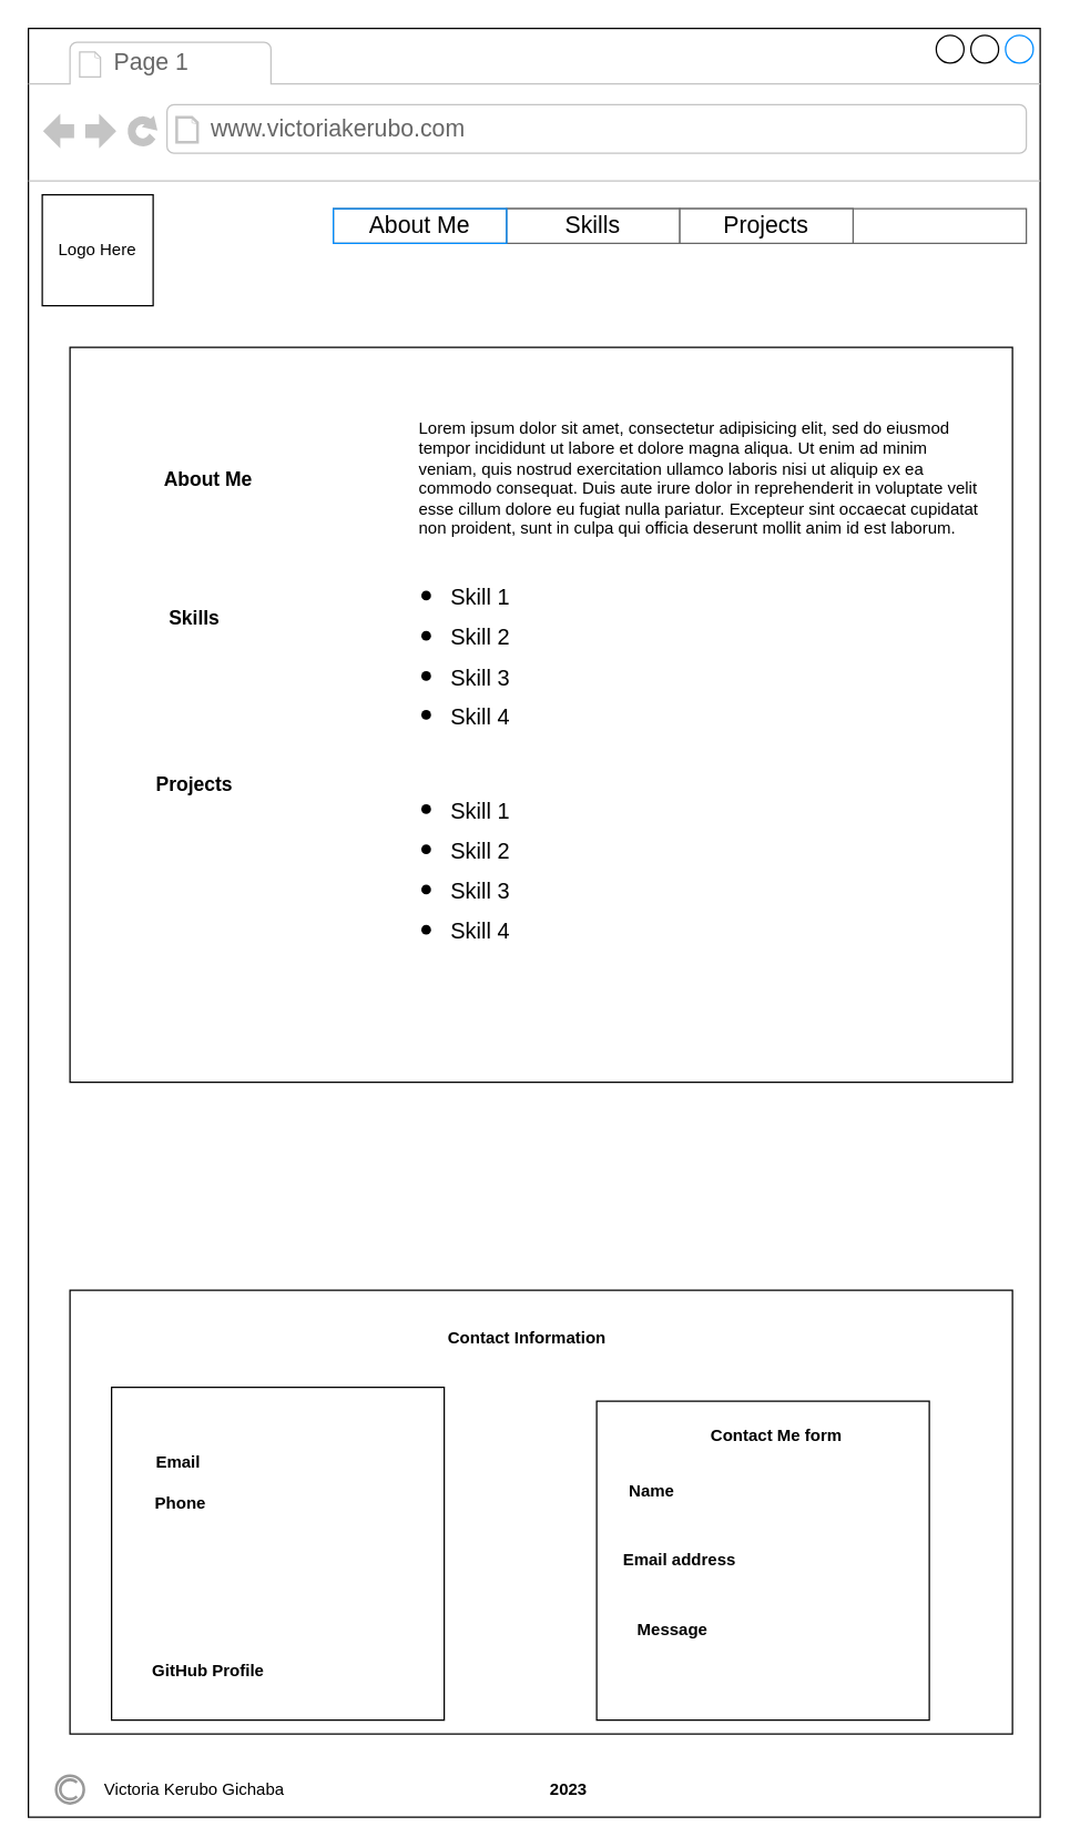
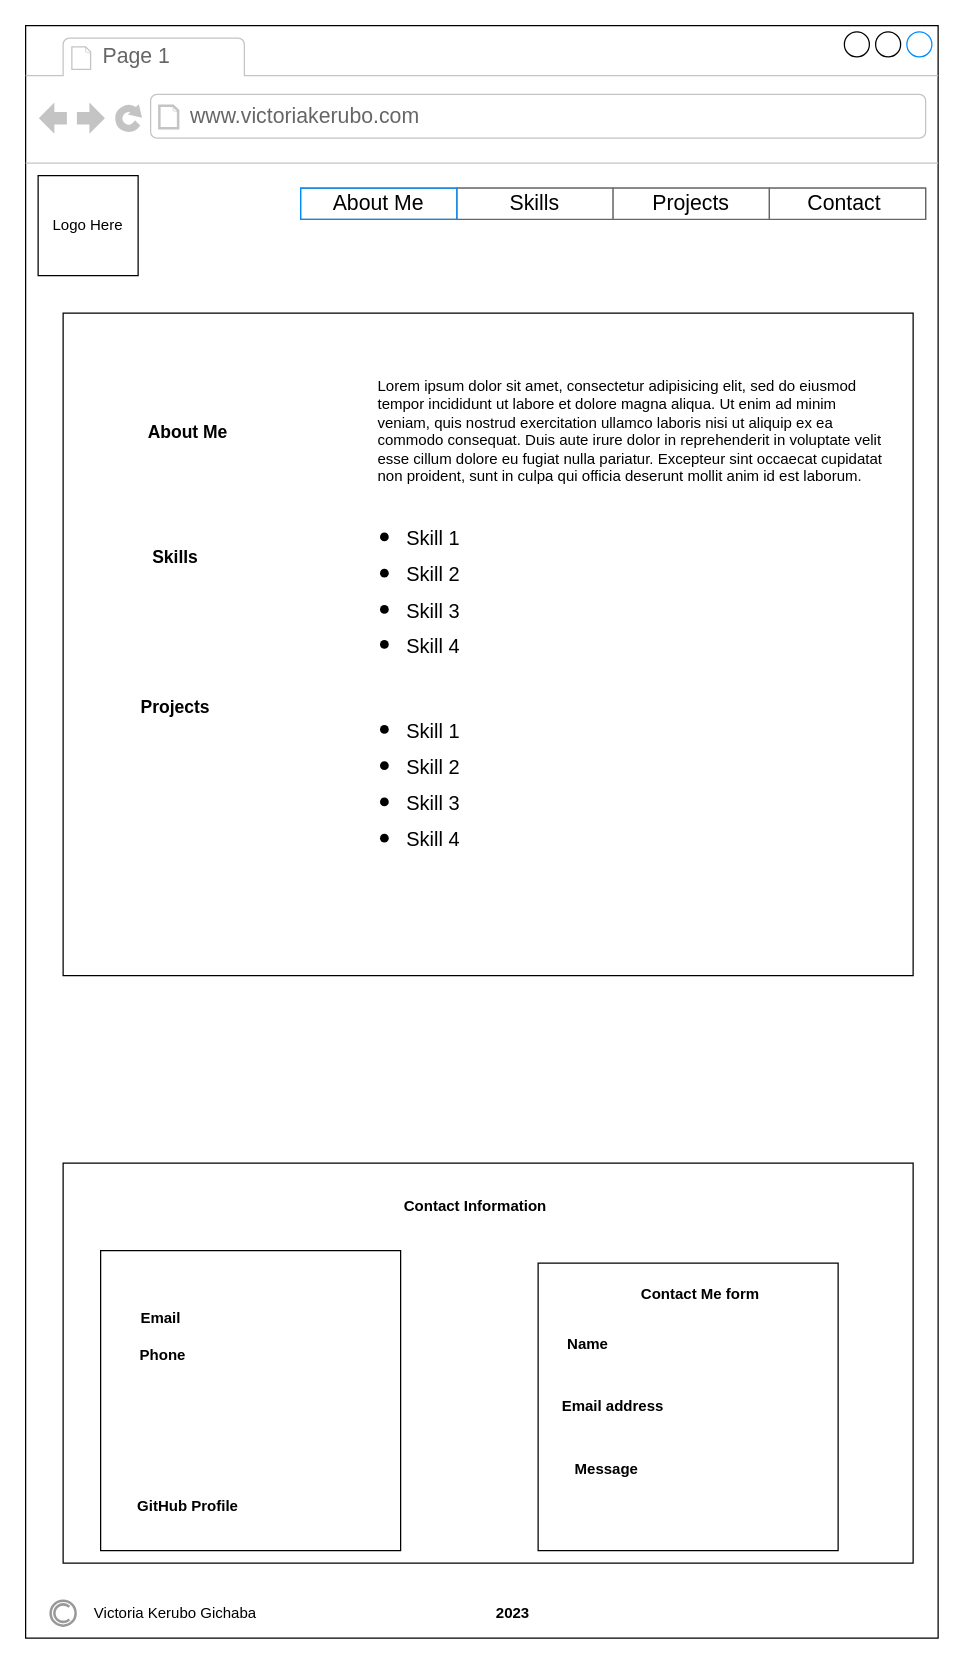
+ <mxCell id="8" value="&lt;font color=&quot;#000000&quot;&gt;Contact&amp;nbsp;&lt;/font&gt;" style="strokeColor=inherit;fillColor=inherit;gradientColor=inherit;strokeWidth=1;shadow=0;dashed=0;align=center;html=1;shape=mxgraph.mockup.text.rrect;rSize=0;fontSize=17;fontColor=#0000ff;whiteSpace=wrap;" parent="5" vertex="1"><mxGeometry x="375" width="125" height="25" as="geometry" /></mxCell>
